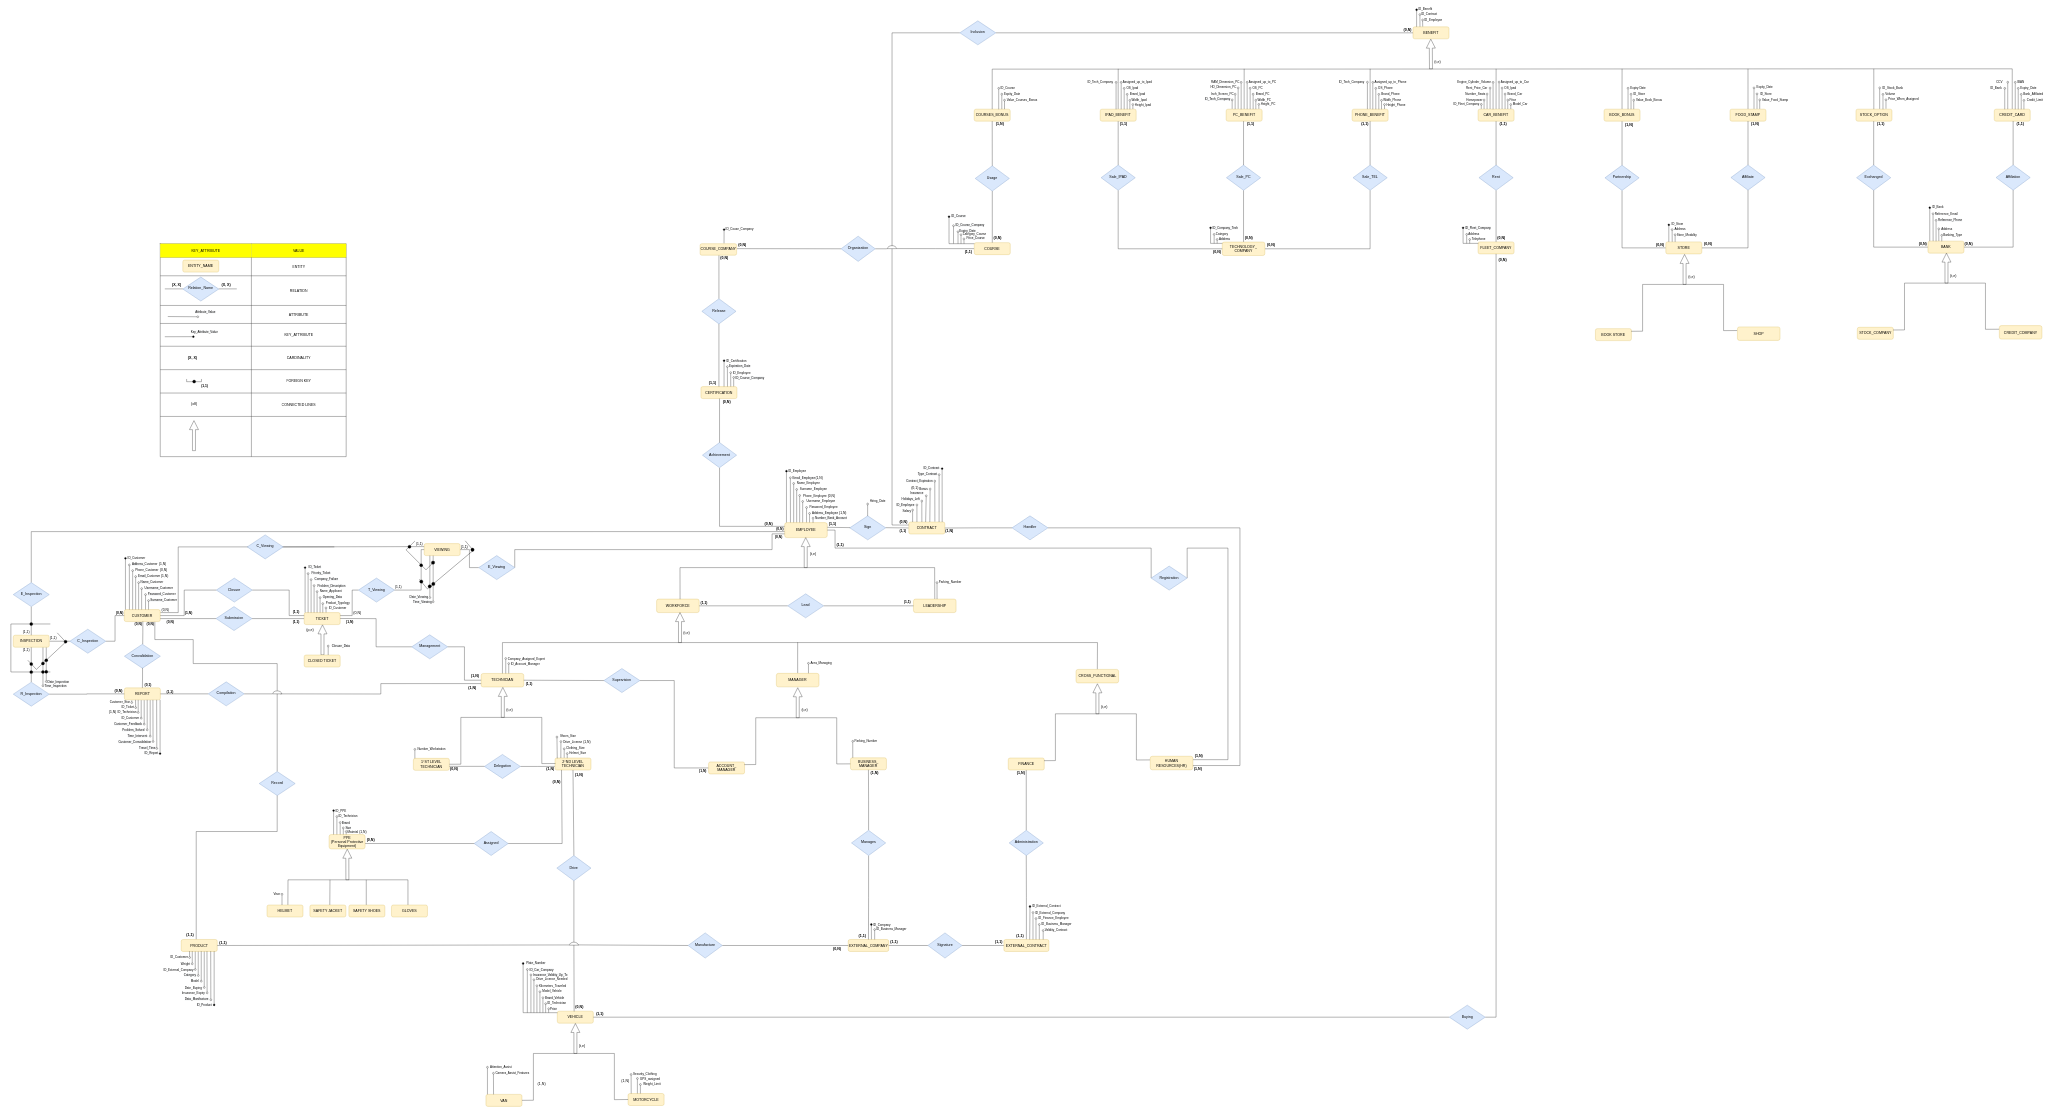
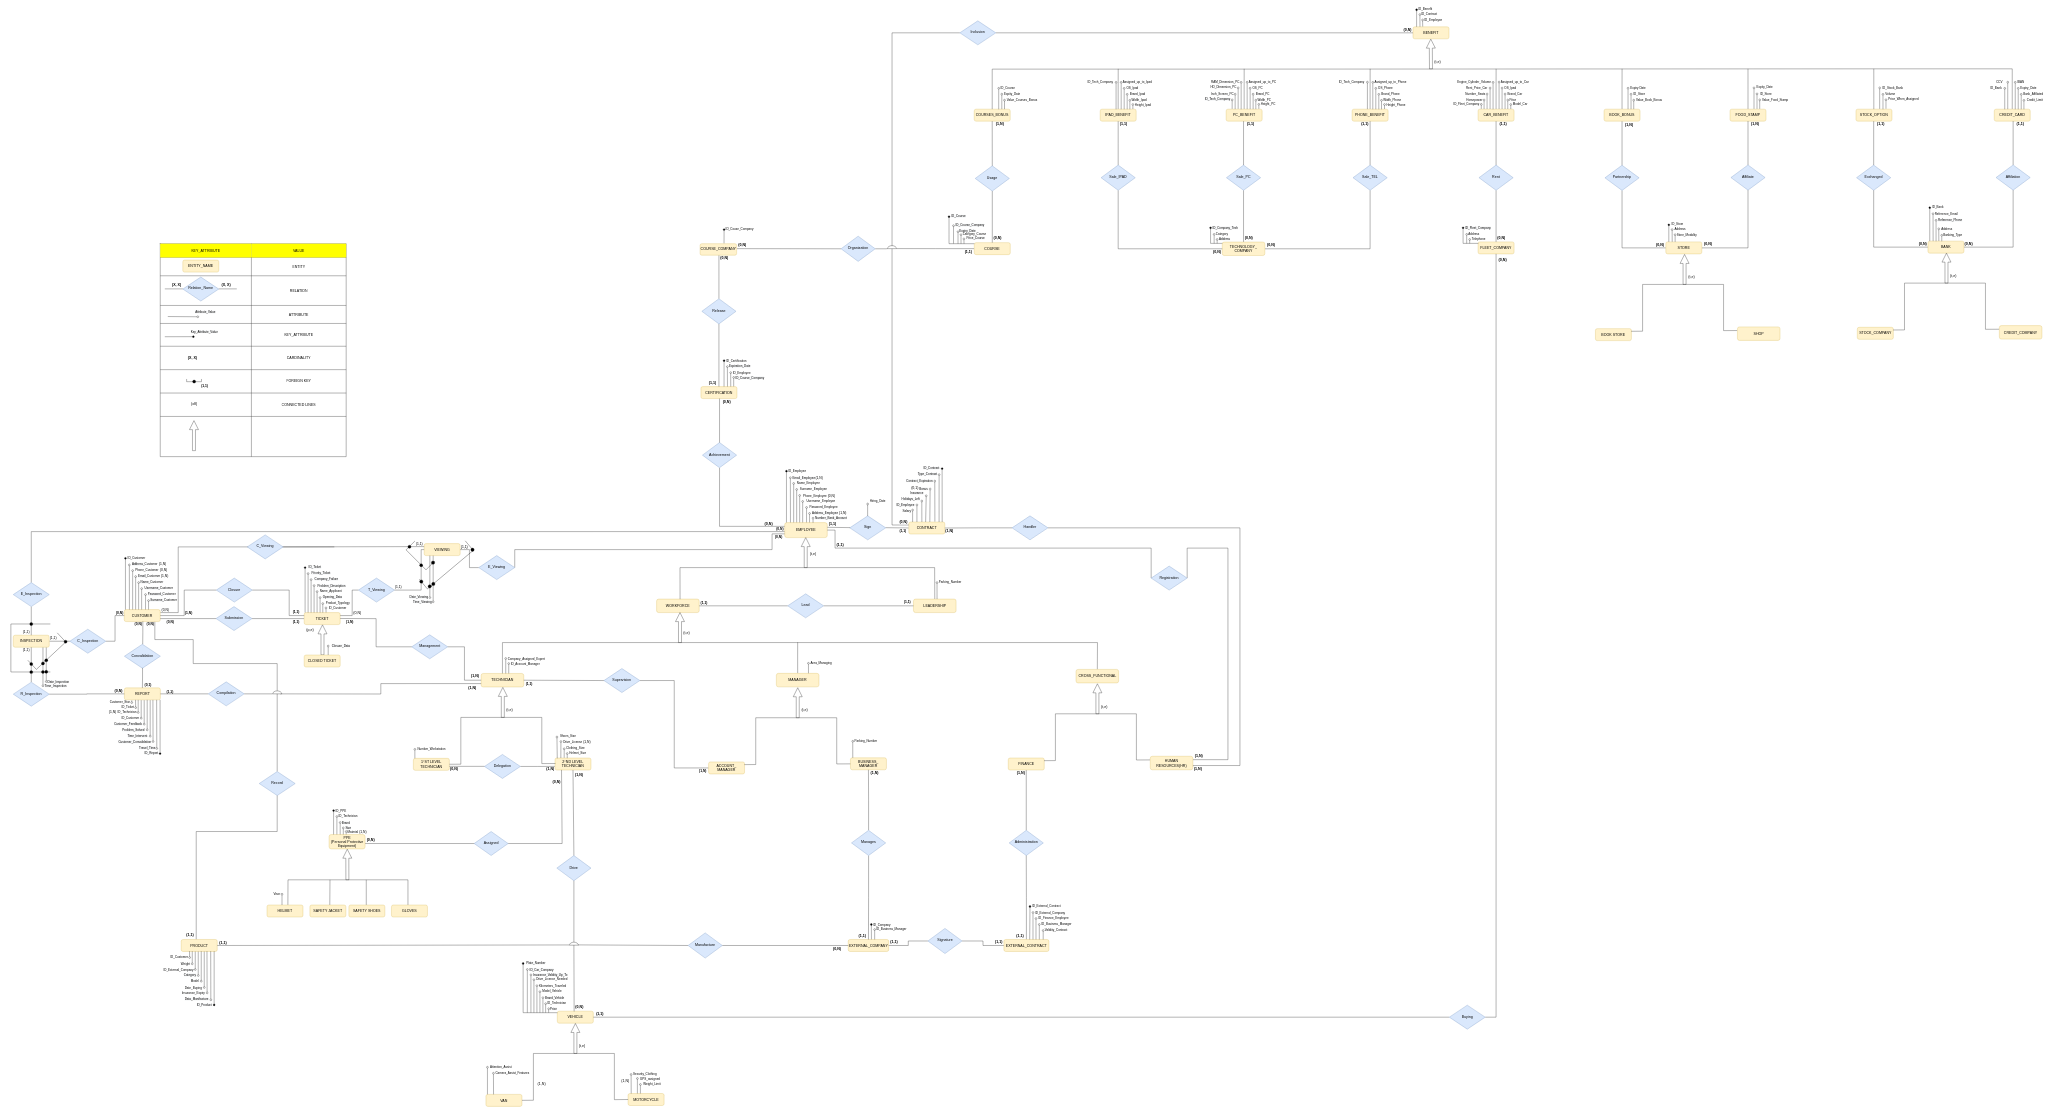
- <mxCell id="417" value="Signature" style="rhombus;whiteSpace=wrap;html=1;shadow=0;fontFamily=Helvetica;fontSize=12;align=center;strokeWidth=1;spacing=6;spacingTop=-4;fillColor=#dae8fc;strokeColor=#6c8ebf;" parent="1" vertex="1"><mxGeometry x="3092.5" y="3110" width="114" height="84" as="geometry" /></mxCell>
+ <mxCell id="417" value="Signature" style="rhombus;whiteSpace=wrap;html=1;shadow=0;fontFamily=Helvetica;fontSize=12;align=center;strokeWidth=1;spacing=6;spacingTop=-4;fillColor=#dae8fc;strokeColor=#6c8ebf;" parent="1" vertex="1"><mxGeometry x="3092.5" y="3095" width="114" height="84" as="geometry" /></mxCell>
